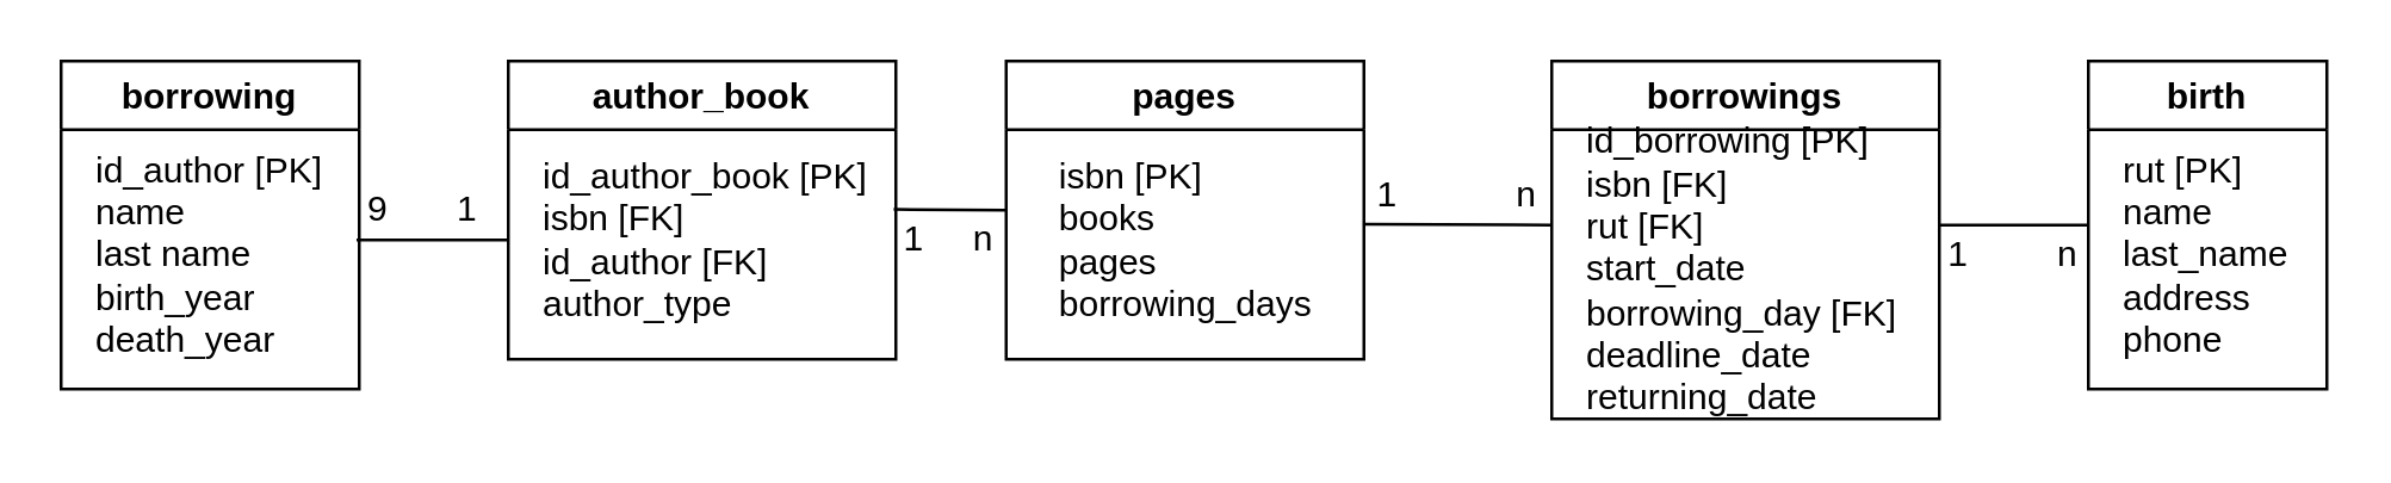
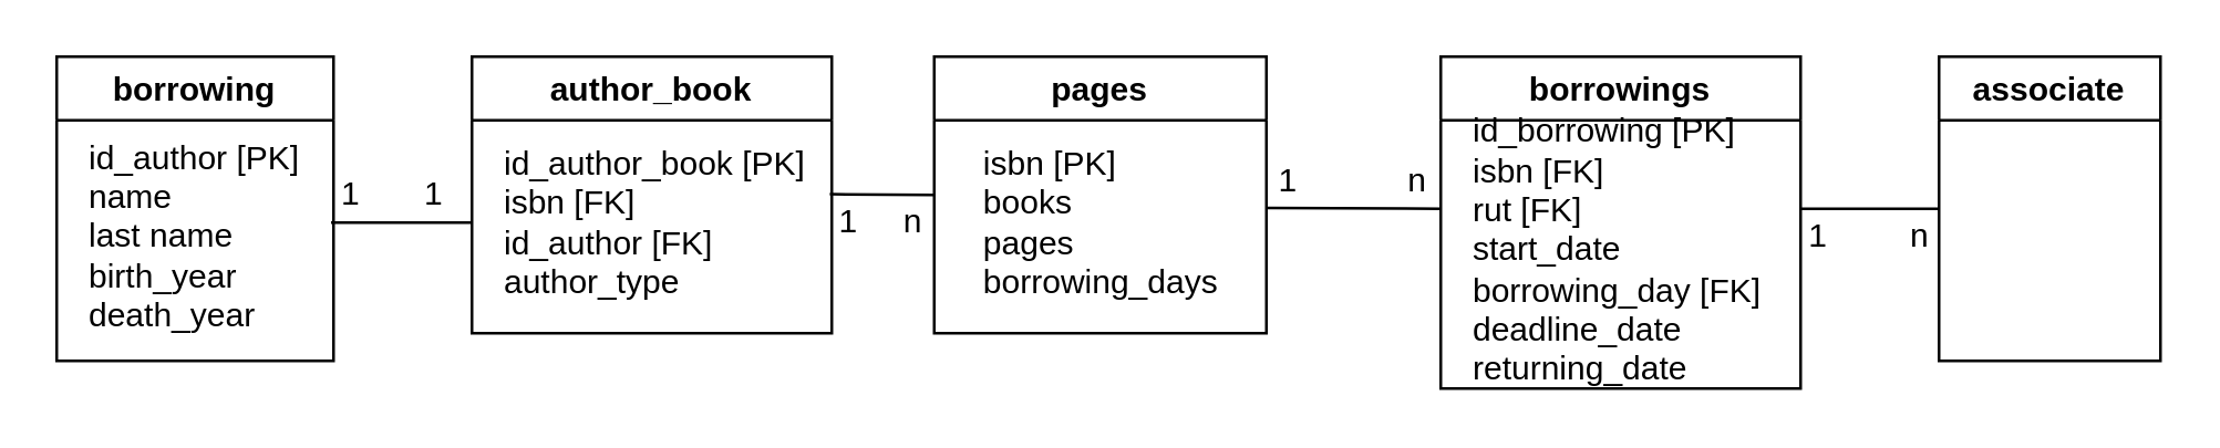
- <mxCell id="8" value="birth" style="swimlane;fillColor=none;align=center;" parent="1" vertex="1"><mxGeometry x="700" y="20" width="80" height="110" as="geometry" /></mxCell>
+ <mxCell id="8" value="associate" style="swimlane;fillColor=none;align=center;" parent="1" vertex="1"><mxGeometry x="700" y="20" width="80" height="110" as="geometry" /></mxCell>
- <mxCell id="16" value="9&amp;nbsp; &amp;nbsp; &amp;nbsp; &amp;nbsp;1" style="text;html=1;strokeColor=none;fillColor=none;align=center;verticalAlign=middle;whiteSpace=wrap;rounded=0;" parent="1" vertex="1"><mxGeometry x="120" y="55" width="43" height="30" as="geometry" /></mxCell>
+ <mxCell id="16" value="1&amp;nbsp; &amp;nbsp; &amp;nbsp; &amp;nbsp;1" style="text;html=1;strokeColor=none;fillColor=none;align=center;verticalAlign=middle;whiteSpace=wrap;rounded=0;" parent="1" vertex="1"><mxGeometry x="120" y="55" width="43" height="30" as="geometry" /></mxCell>
- <mxCell id="9" value="rut [PK]&lt;br&gt;name&lt;br&gt;last_name&lt;br&gt;address&lt;br&gt;phone" style="text;html=1;align=left;verticalAlign=middle;resizable=0;points=[];autosize=1;strokeColor=none;fillColor=none;" parent="8" vertex="1"><mxGeometry x="10" y="25" width="70" height="80" as="geometry" /></mxCell>
